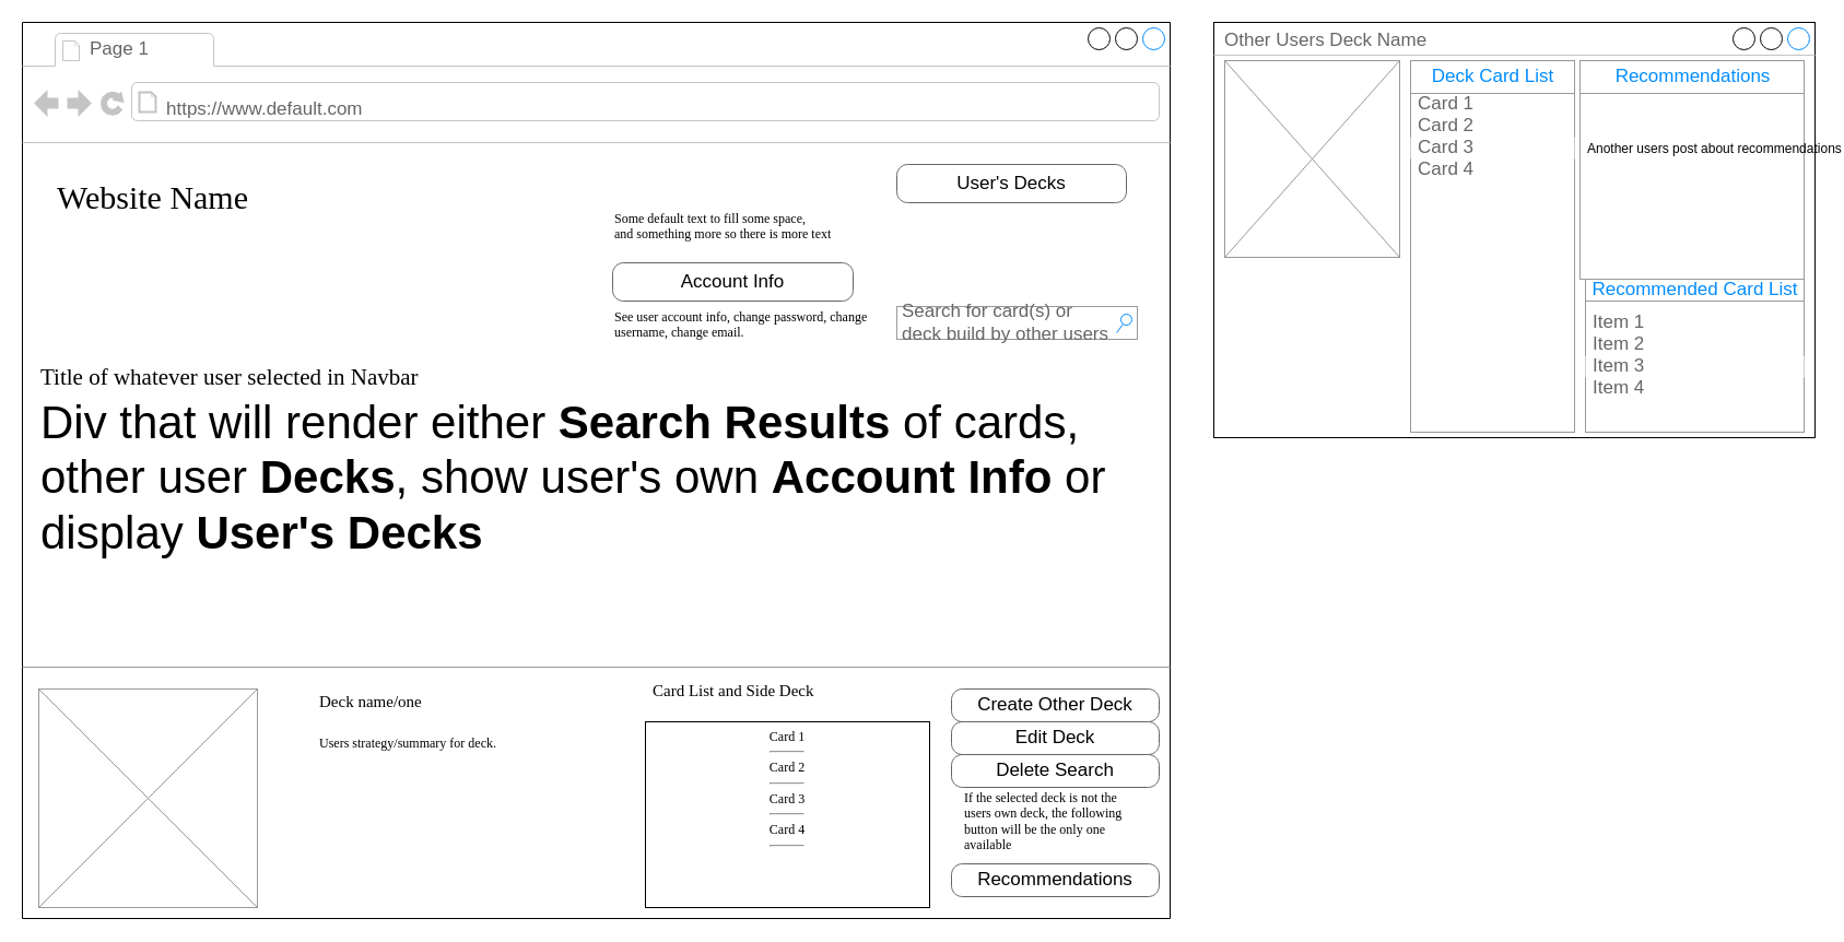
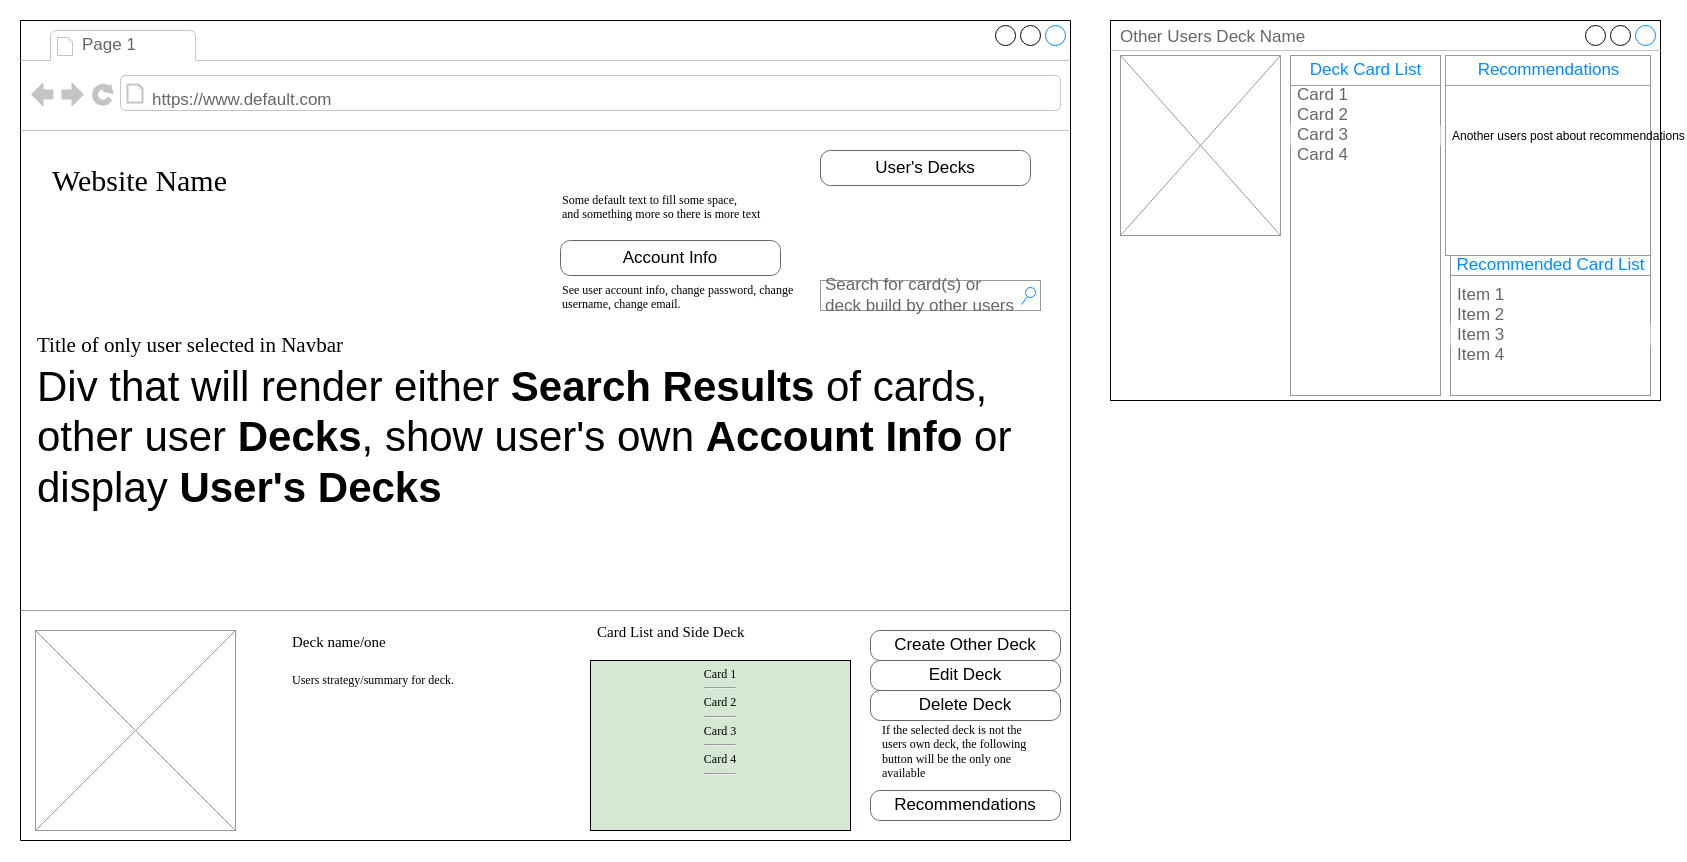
- <mxCell id="10" value="&lt;font style=&quot;font-size: 21px&quot;&gt;Title of whatever user selected in Navbar&lt;/font&gt;" style="text;html=1;points=[];align=left;verticalAlign=top;spacingTop=-4;fontSize=15;fontFamily=Verdana" parent="2" vertex="1"><mxGeometry x="15" y="310" width="445" height="30" as="geometry" /></mxCell>
+ <mxCell id="10" value="&lt;font style=&quot;font-size: 21px&quot;&gt;Title of only user selected in Navbar&lt;/font&gt;" style="text;html=1;points=[];align=left;verticalAlign=top;spacingTop=-4;fontSize=15;fontFamily=Verdana" parent="2" vertex="1"><mxGeometry x="15" y="310" width="445" height="30" as="geometry" /></mxCell>
- <mxCell id="20" value="Delete Search" style="strokeWidth=1;shadow=0;dashed=0;align=center;html=1;shape=mxgraph.mockup.buttons.button;strokeColor=#666666;mainText=;buttonStyle=round;fontSize=17;fontStyle=0;fillColor=none;whiteSpace=wrap;rounded=0;labelBackgroundColor=none;" vertex="1" parent="2"><mxGeometry x="850" y="670" width="190" height="30" as="geometry" /></mxCell>
+ <mxCell id="20" value="Delete Deck" style="strokeWidth=1;shadow=0;dashed=0;align=center;html=1;shape=mxgraph.mockup.buttons.button;strokeColor=#666666;mainText=;buttonStyle=round;fontSize=17;fontStyle=0;fillColor=none;whiteSpace=wrap;rounded=0;labelBackgroundColor=none;" vertex="1" parent="2"><mxGeometry x="850" y="670" width="190" height="30" as="geometry" /></mxCell>
- <mxCell id="18" value="&lt;div style=&quot;text-align: justify&quot;&gt;Card 1&lt;/div&gt;&lt;div style=&quot;text-align: justify&quot;&gt;&lt;hr id=&quot;null&quot; style=&quot;text-align: justify&quot;&gt;&lt;span&gt;&lt;div style=&quot;text-align: justify&quot;&gt;Card 2&lt;/div&gt;&lt;/span&gt;&lt;/div&gt;&lt;hr id=&quot;null&quot; style=&quot;text-align: justify&quot;&gt;&lt;span&gt;&lt;div style=&quot;text-align: justify&quot;&gt;Card 3&lt;/div&gt;&lt;/span&gt;&lt;hr id=&quot;null&quot; style=&quot;text-align: justify&quot;&gt;&lt;span&gt;&lt;div style=&quot;text-align: justify&quot;&gt;Card 4&lt;/div&gt;&lt;/span&gt;&lt;hr id=&quot;null&quot; style=&quot;text-align: left&quot;&gt;" style="whiteSpace=wrap;html=1;rounded=0;shadow=0;labelBackgroundColor=none;strokeWidth=1;fontFamily=Verdana;fontSize=12;align=center;verticalAlign=top;" parent="2" vertex="1"><mxGeometry x="570" y="640" width="260" height="170" as="geometry" /></mxCell>
+ <mxCell id="18" value="&lt;div style=&quot;text-align: justify&quot;&gt;Card 1&lt;/div&gt;&lt;div style=&quot;text-align: justify&quot;&gt;&lt;hr id=&quot;null&quot; style=&quot;text-align: justify&quot;&gt;&lt;span&gt;&lt;div style=&quot;text-align: justify&quot;&gt;Card 2&lt;/div&gt;&lt;/span&gt;&lt;/div&gt;&lt;hr id=&quot;null&quot; style=&quot;text-align: justify&quot;&gt;&lt;span&gt;&lt;div style=&quot;text-align: justify&quot;&gt;Card 3&lt;/div&gt;&lt;/span&gt;&lt;hr id=&quot;null&quot; style=&quot;text-align: justify&quot;&gt;&lt;span&gt;&lt;div style=&quot;text-align: justify&quot;&gt;Card 4&lt;/div&gt;&lt;/span&gt;&lt;hr id=&quot;null&quot; style=&quot;text-align: left&quot;&gt;" style="whiteSpace=wrap;html=1;rounded=0;shadow=0;labelBackgroundColor=none;strokeWidth=1;fontFamily=Verdana;fontSize=12;align=center;verticalAlign=top;fillColor=#d5e8d4;" parent="2" vertex="1"><mxGeometry x="570" y="640" width="260" height="170" as="geometry" /></mxCell>
